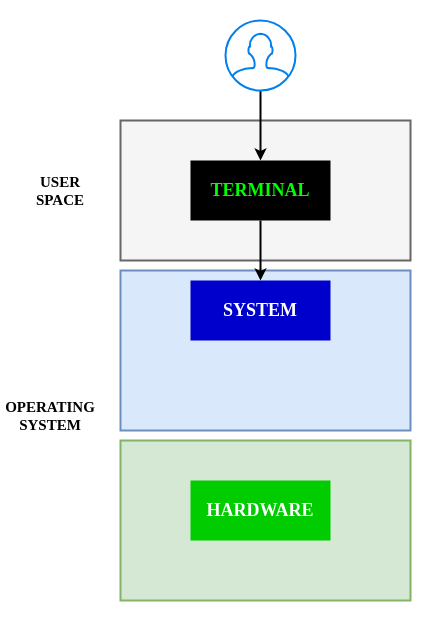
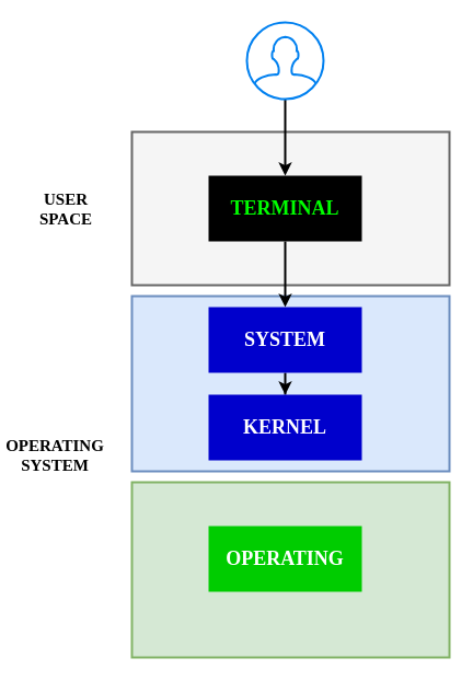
+ <mxCell id="9" style="edgeStyle=orthogonalEdgeStyle;rounded=0;orthogonalLoop=1;jettySize=auto;html=1;entryX=0.5;entryY=0;entryDx=0;entryDy=0;fontFamily=Lucida Console;fontColor=#FFFFFF;strokeWidth=2;" edge="1" parent="1" source="10" target="12"><mxGeometry relative="1" as="geometry" /></mxCell>
+ <mxCell id="12" value="&lt;h2&gt;&lt;font style=&quot;&quot; face=&quot;Lucida Console&quot;&gt;KERNEL&lt;/font&gt;&lt;/h2&gt;" style="rounded=0;whiteSpace=wrap;html=1;fontStyle=1;fillColor=#0000CC;fontColor=#FFFFFF;labelBackgroundColor=none;strokeColor=none;" vertex="1" parent="1"><mxGeometry x="190" y="360" width="140" height="60" as="geometry" /></mxCell>
- <mxCell id="11" value="&lt;h2&gt;&lt;font style=&quot;&quot; face=&quot;Lucida Console&quot;&gt;HARDWARE&lt;/font&gt;&lt;/h2&gt;" style="rounded=0;whiteSpace=wrap;html=1;fontStyle=1;fillColor=#00CC00;fontColor=#FFFFFF;labelBackgroundColor=none;strokeColor=none;" vertex="1" parent="1"><mxGeometry x="190" y="480" width="140" height="60" as="geometry" /></mxCell>
+ <mxCell id="11" value="&lt;h2&gt;&lt;font style=&quot;&quot; face=&quot;Lucida Console&quot;&gt;OPERATING&lt;/font&gt;&lt;/h2&gt;" style="rounded=0;whiteSpace=wrap;html=1;fontStyle=1;fillColor=#00CC00;fontColor=#FFFFFF;labelBackgroundColor=none;strokeColor=none;" vertex="1" parent="1"><mxGeometry x="190" y="480" width="140" height="60" as="geometry" /></mxCell>
